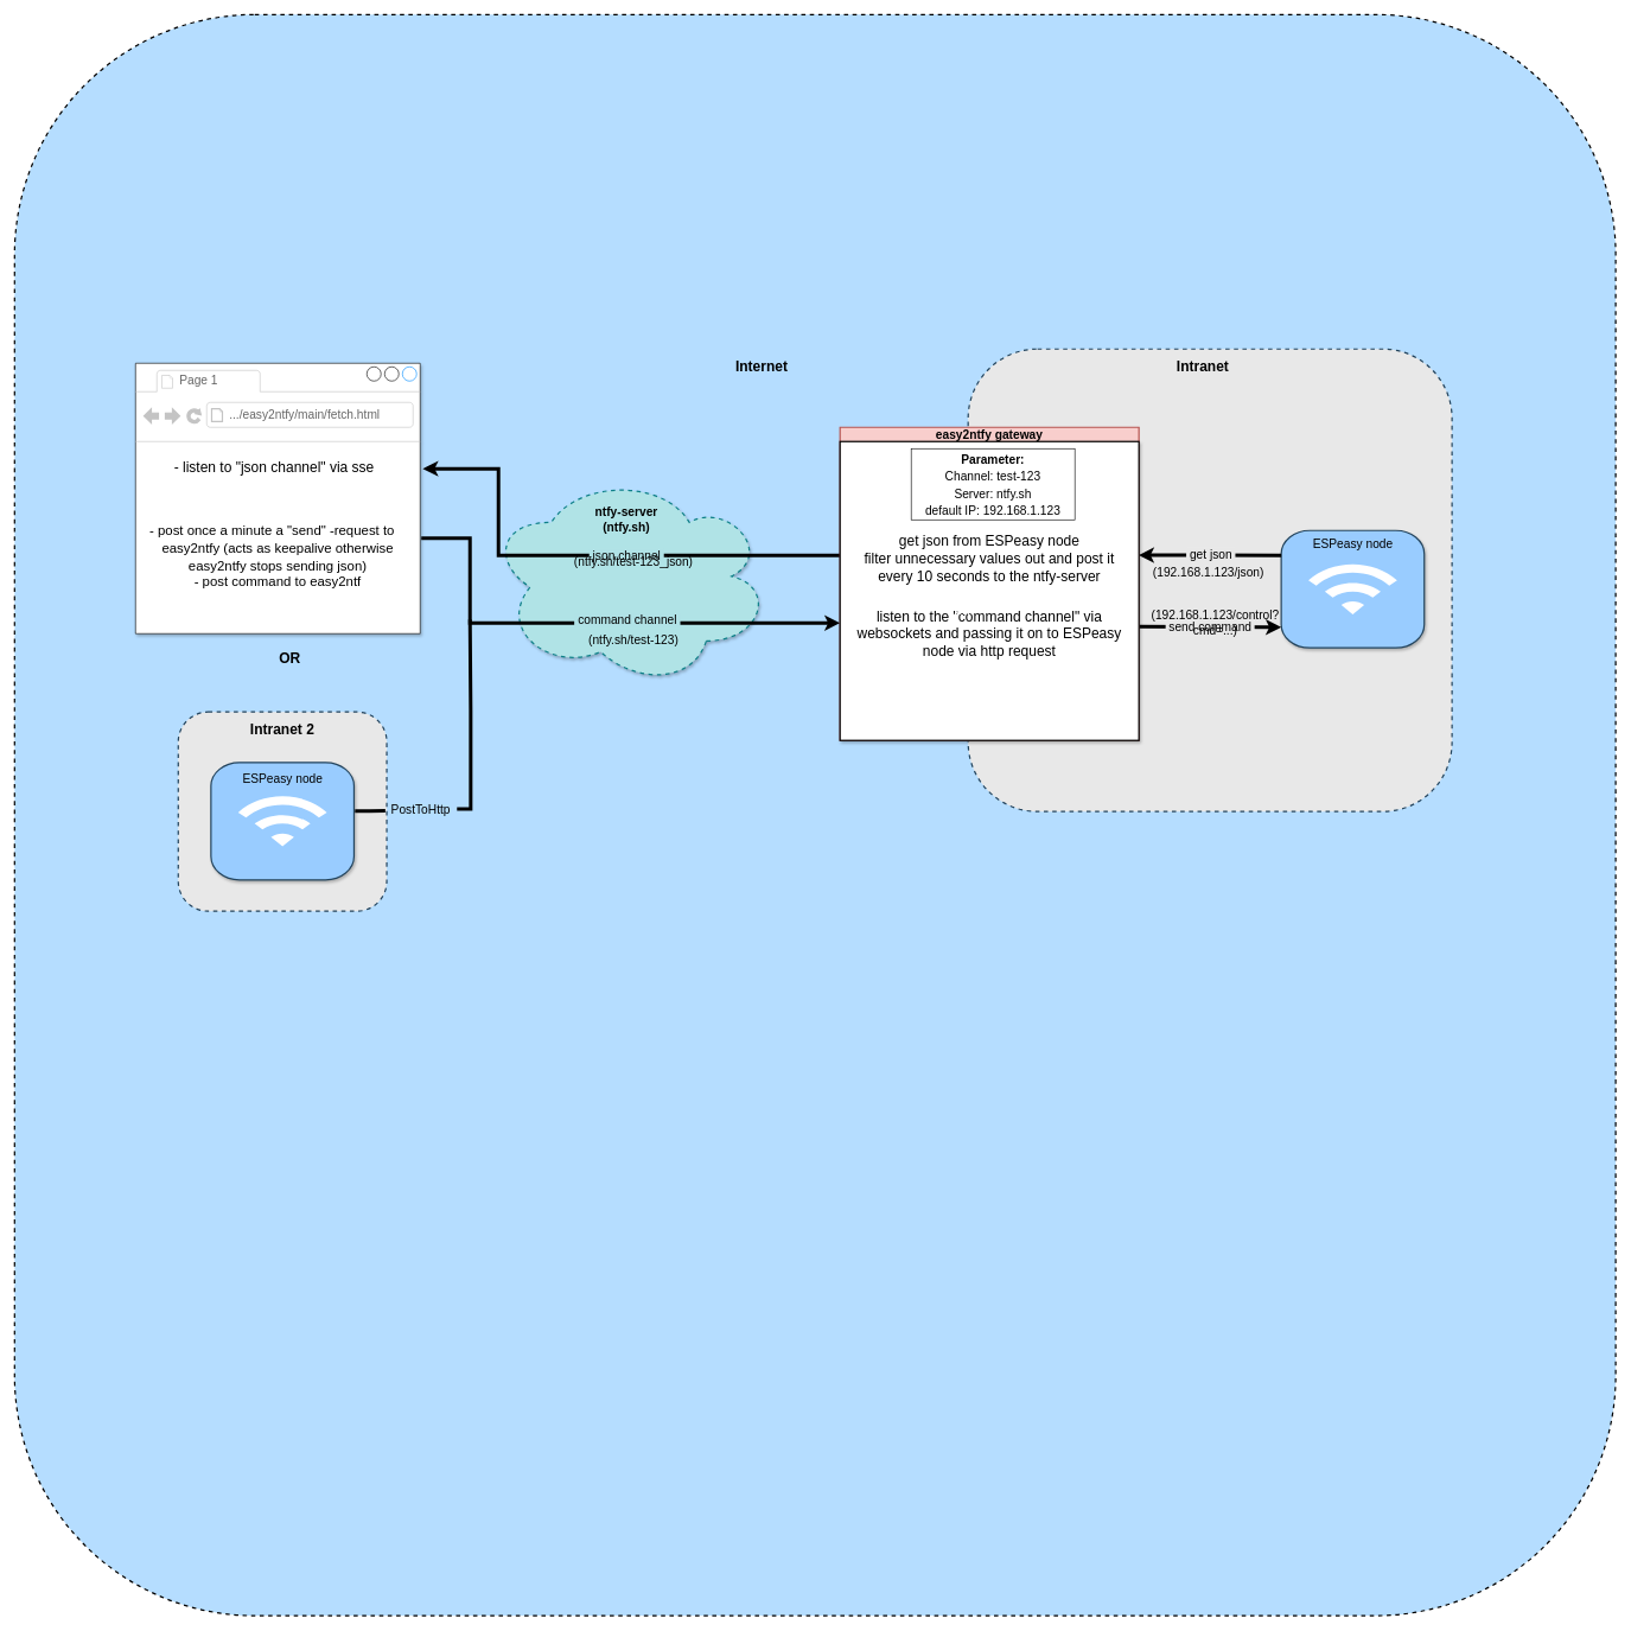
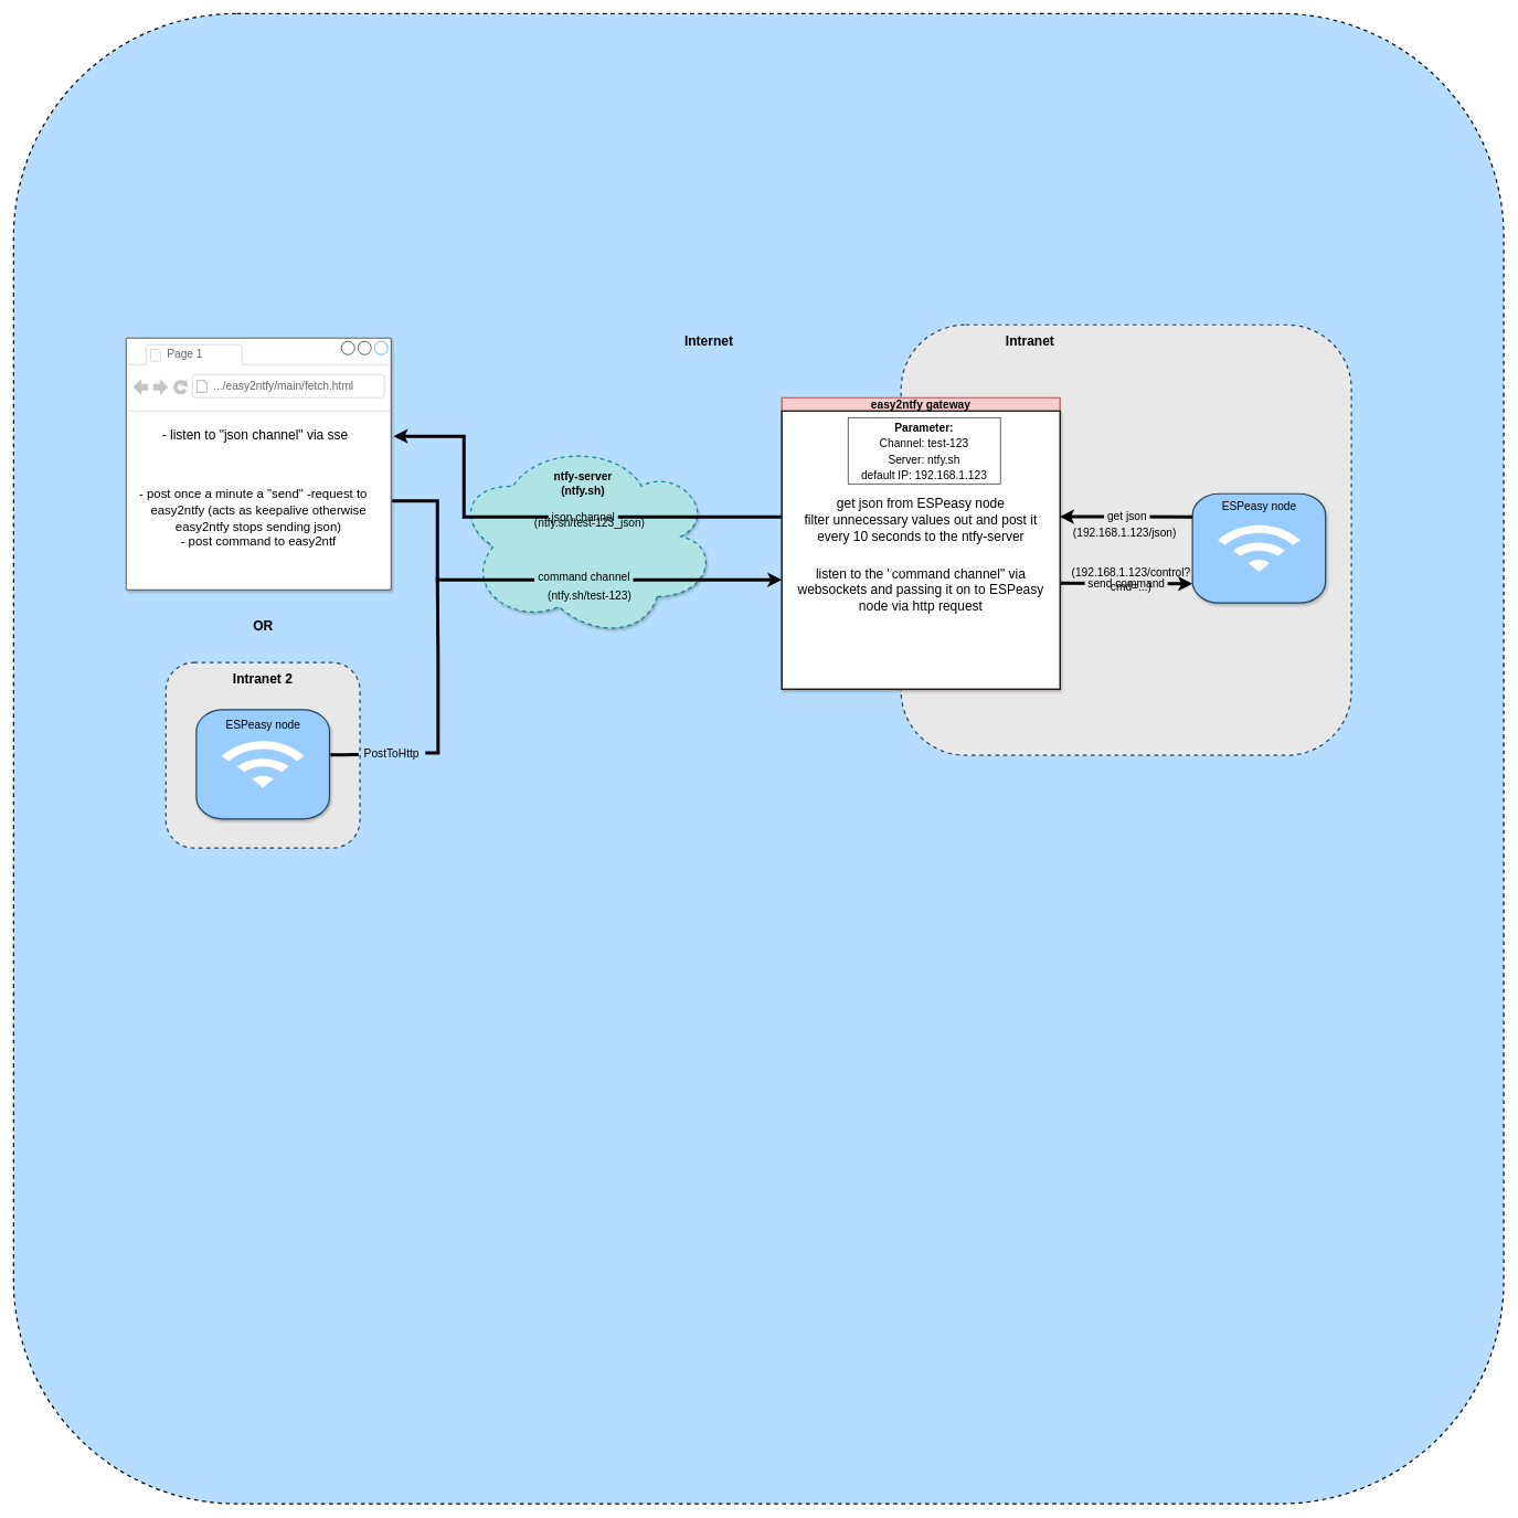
- <mxCell id="20" value="&lt;font style=&quot;font-size: 20px;&quot;&gt;&lt;b&gt;Intranet&lt;/b&gt;&lt;/font&gt;" style="text;html=1;strokeColor=none;fillColor=none;align=center;verticalAlign=middle;whiteSpace=wrap;rounded=0;fontSize=17;" parent="1" vertex="1"><mxGeometry x="1660" y="500" width="60" height="30" as="geometry" /></mxCell>
+ <mxCell id="20" value="&lt;font style=&quot;font-size: 20px;&quot;&gt;&lt;b&gt;Intranet&lt;/b&gt;&lt;/font&gt;" style="text;html=1;strokeColor=none;fillColor=none;align=center;verticalAlign=middle;whiteSpace=wrap;rounded=0;fontSize=17;" parent="1" vertex="1"><mxGeometry x="1525" y="500" width="60" height="30" as="geometry" /></mxCell>
- <mxCell id="40" value="&lt;font style=&quot;font-size: 20px;&quot;&gt;&lt;b&gt;OR&lt;/b&gt;&lt;/font&gt;" style="text;html=1;strokeColor=none;fillColor=none;align=center;verticalAlign=middle;whiteSpace=wrap;rounded=0;fontSize=17;fontColor=#000000;" parent="1" vertex="1"><mxGeometry x="376.5" y="910" width="60" height="30" as="geometry" /></mxCell>
+ <mxCell id="40" value="&lt;font style=&quot;font-size: 20px;&quot;&gt;&lt;b&gt;OR&lt;/b&gt;&lt;/font&gt;" style="text;html=1;strokeColor=none;fillColor=none;align=center;verticalAlign=middle;whiteSpace=wrap;rounded=0;fontSize=17;fontColor=#000000;" parent="1" vertex="1"><mxGeometry x="366.5" y="930" width="60" height="30" as="geometry" /></mxCell>
